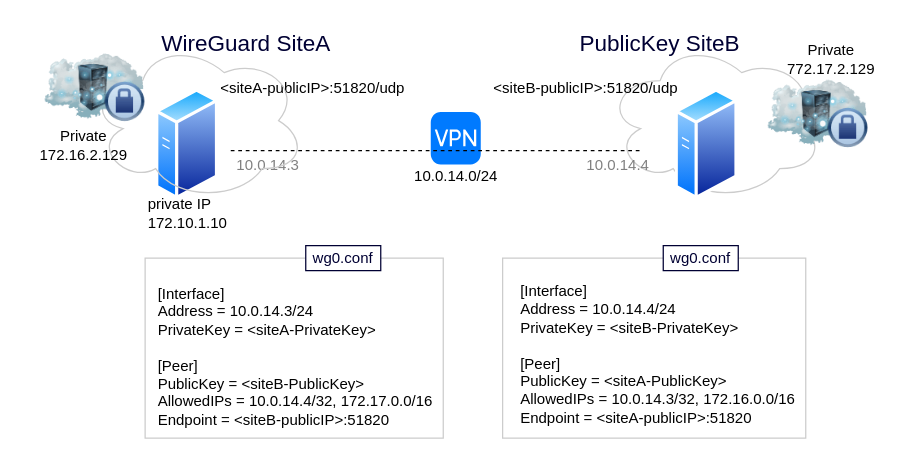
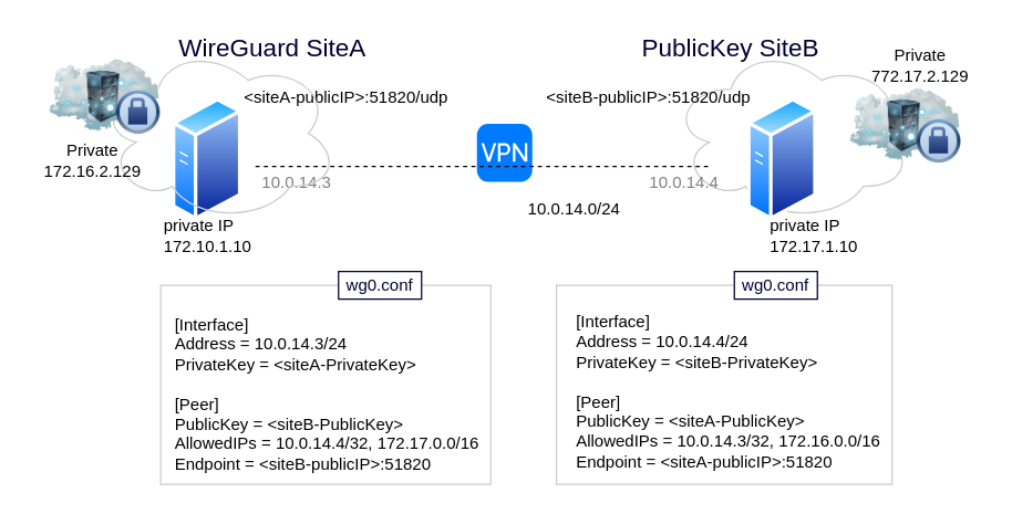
- <mxCell id="10" value="10.0.14.0/24" style="text;html=1;align=center;verticalAlign=middle;resizable=0;points=[];autosize=1;strokeColor=none;" parent="1" vertex="1"><mxGeometry x="324" y="131" width="80" height="20" as="geometry" /></mxCell>
+ <mxCell id="10" value="10.0.14.0/24" style="text;html=1;align=center;verticalAlign=middle;resizable=0;points=[];autosize=1;strokeColor=none;" parent="1" vertex="1"><mxGeometry x="374" y="141" width="80" height="20" as="geometry" /></mxCell>
+ <mxCell id="21" value="&lt;div&gt;private IP&lt;br&gt;&lt;/div&gt;&lt;div&gt;172.17.1.10&lt;/div&gt;" style="text;html=1;strokeColor=none;fillColor=none;align=left;verticalAlign=middle;whiteSpace=wrap;rounded=0;" parent="1" vertex="1"><mxGeometry x="554" y="160" width="70" height="20" as="geometry" /></mxCell>
